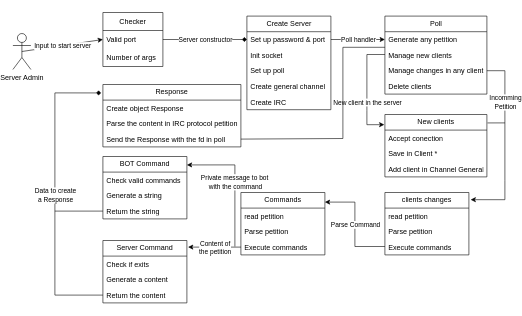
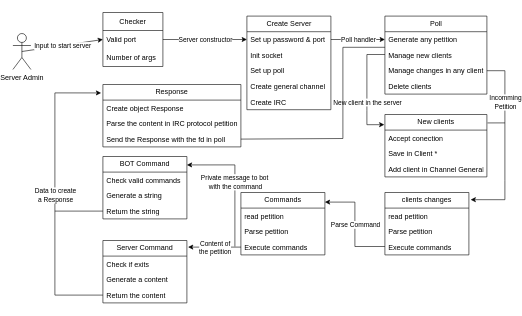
- <mxCell id="11" value="" style="endArrow=diamond;html=1;rounded=0;exitX=1;exitY=0.5;exitDx=0;exitDy=0;entryX=0;entryY=0.5;entryDx=0;entryDy=0;" parent="1" source="3" target="6" edge="1"><mxGeometry relative="1" as="geometry"><mxPoint x="280" y="190" as="sourcePoint" /><mxPoint x="380" y="190" as="targetPoint" /></mxGeometry></mxCell>
+ <mxCell id="11" value="" style="endArrow=classic;html=1;rounded=0;exitX=1;exitY=0.5;exitDx=0;exitDy=0;entryX=0;entryY=0.5;entryDx=0;entryDy=0;" parent="1" source="3" target="6" edge="1"><mxGeometry relative="1" as="geometry"><mxPoint x="280" y="190" as="sourcePoint" /><mxPoint x="380" y="190" as="targetPoint" /></mxGeometry></mxCell>
- <mxCell id="58" value="" style="endArrow=diamond;html=1;rounded=0;entryX=-0.013;entryY=0.135;entryDx=0;entryDy=0;entryPerimeter=0;exitX=0;exitY=0.5;exitDx=0;exitDy=0;" edge="1" parent="1" source="47" target="54"><mxGeometry relative="1" as="geometry"><mxPoint x="340" y="440" as="sourcePoint" /><mxPoint x="440" y="440" as="targetPoint" /><Array as="points"><mxPoint x="90" y="491" /><mxPoint x="90" y="320" /><mxPoint x="90" y="154" /></Array></mxGeometry></mxCell>
+ <mxCell id="58" value="" style="endArrow=classic;html=1;rounded=0;entryX=-0.013;entryY=0.135;entryDx=0;entryDy=0;entryPerimeter=0;exitX=0;exitY=0.5;exitDx=0;exitDy=0;" edge="1" parent="1" source="47" target="54"><mxGeometry relative="1" as="geometry"><mxPoint x="340" y="440" as="sourcePoint" /><mxPoint x="440" y="440" as="targetPoint" /><Array as="points"><mxPoint x="90" y="491" /><mxPoint x="90" y="320" /><mxPoint x="90" y="154" /></Array></mxGeometry></mxCell>
